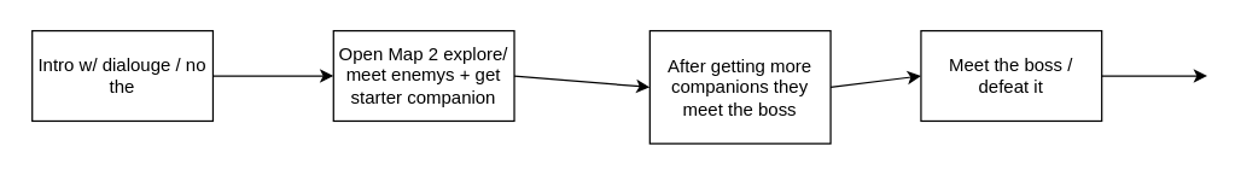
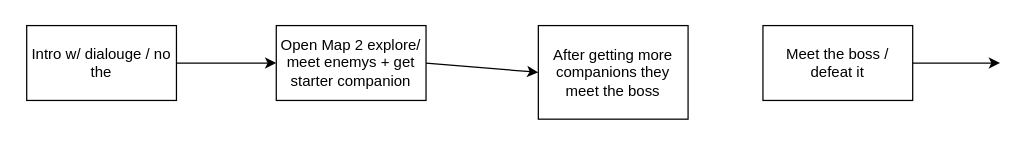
- <mxCell id="8" value="" style="endArrow=classic;html=1;rounded=0;exitX=1;exitY=0.5;exitDx=0;exitDy=0;entryX=0;entryY=0.5;entryDx=0;entryDy=0;" edge="1" parent="1" source="4" target="5"><mxGeometry width="50" height="50" relative="1" as="geometry"><mxPoint x="370" y="310" as="sourcePoint" /><mxPoint x="420" y="260" as="targetPoint" /></mxGeometry></mxCell>
